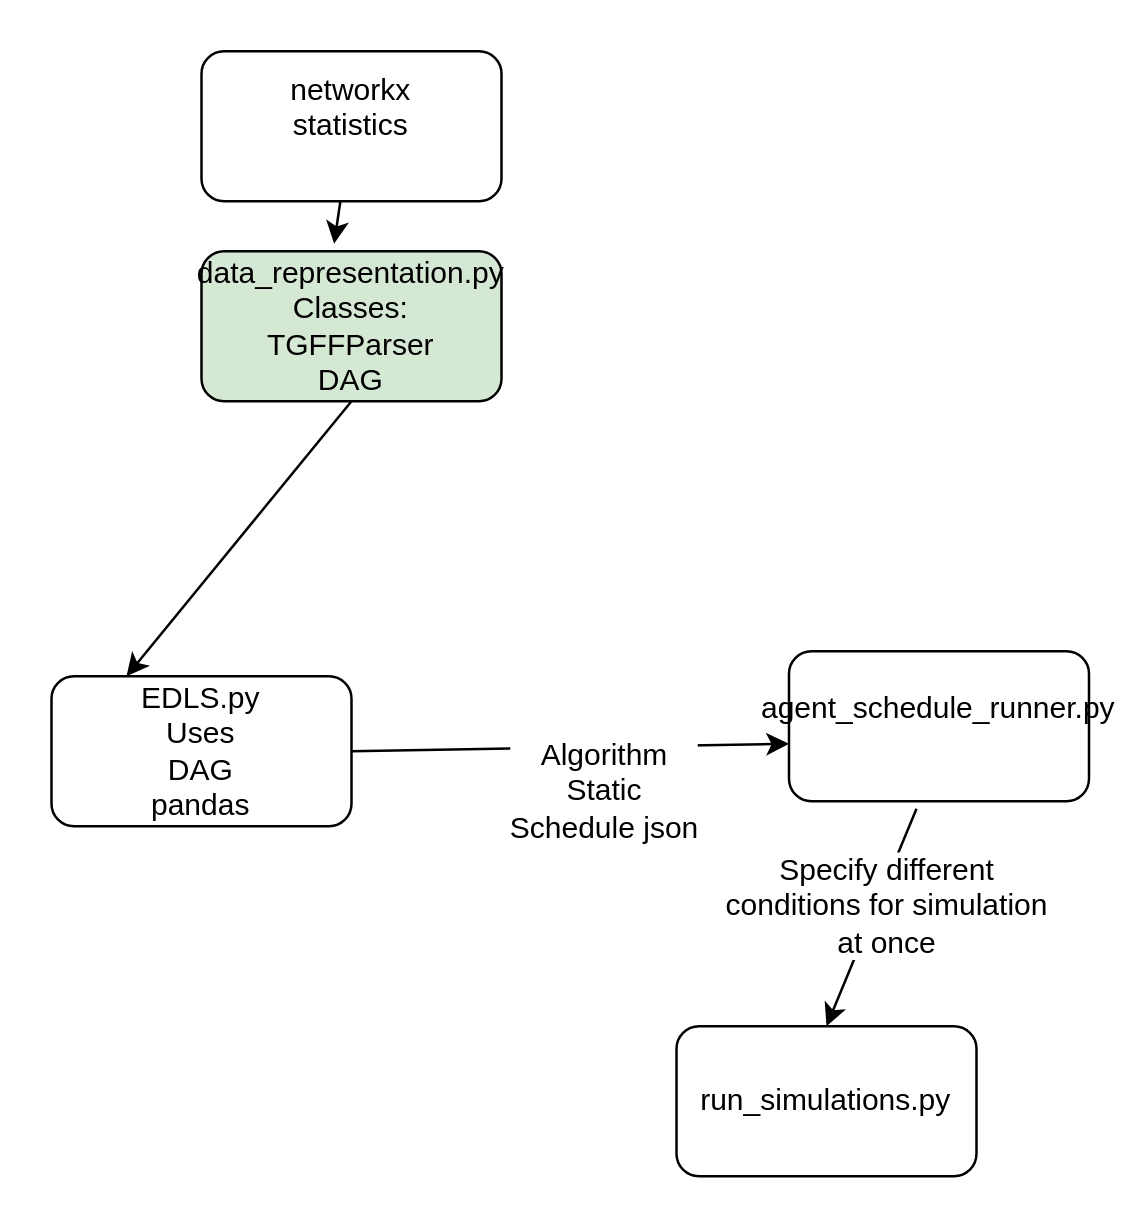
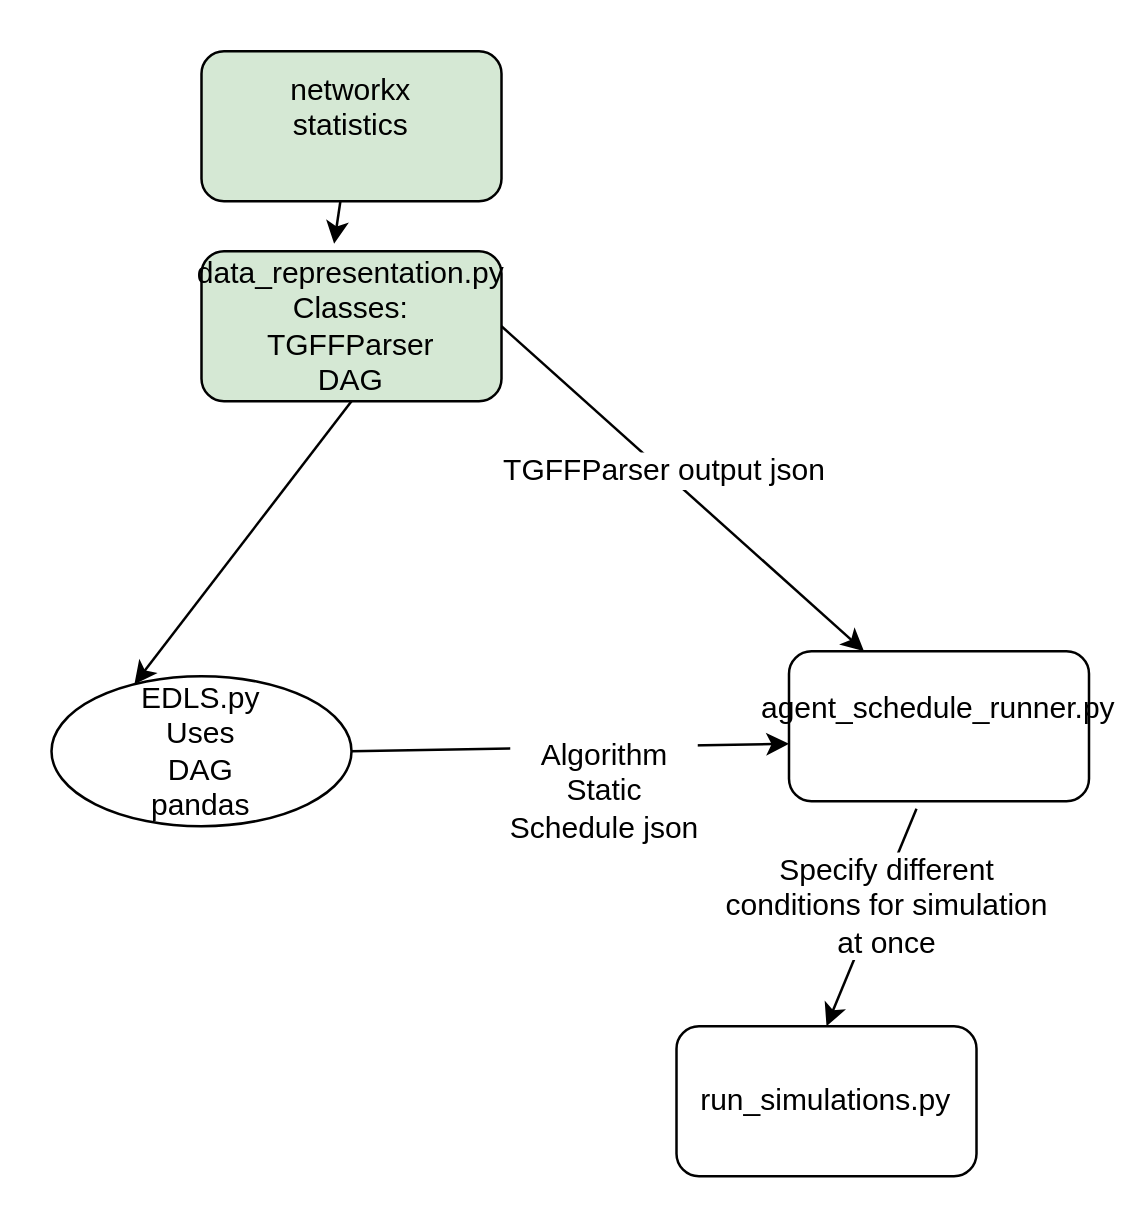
- <mxCell id="3" value="&lt;div&gt;networkx&lt;/div&gt;&lt;div&gt;statistics&lt;/div&gt;&lt;div&gt;&lt;br&gt;&lt;/div&gt;" style="rounded=1;whiteSpace=wrap;html=1;" vertex="1" parent="1"><mxGeometry x="80" width="120" height="60" as="geometry" y="20" /></mxCell>
+ <mxCell id="3" value="&lt;div&gt;networkx&lt;/div&gt;&lt;div&gt;statistics&lt;/div&gt;&lt;div&gt;&lt;br&gt;&lt;/div&gt;" style="rounded=1;whiteSpace=wrap;html=1;fillColor=#d5e8d4;" vertex="1" parent="1"><mxGeometry x="80" width="120" height="60" as="geometry" y="20" /></mxCell>
+ <mxCell id="8" value="" style="endArrow=classic;html=1;exitX=1;exitY=0.5;exitDx=0;exitDy=0;entryX=0.25;entryY=0;entryDx=0;entryDy=0;" edge="1" parent="1" source="2" target="7"><mxGeometry width="50" height="50" relative="1" as="geometry"><mxPoint x="80" y="330" as="sourcePoint" /><mxPoint x="130" y="280" as="targetPoint" /></mxGeometry></mxCell>
+ <mxCell id="9" value="&lt;div&gt;TGFFParser output json&lt;/div&gt;" style="text;html=1;resizable=0;points=[];align=center;verticalAlign=middle;labelBackgroundColor=#ffffff;" vertex="1" connectable="0" parent="8"><mxGeometry x="-0.115" relative="1" as="geometry"><mxPoint as="offset" /></mxGeometry></mxCell>
- <mxCell id="5" value="&lt;div&gt;EDLS.py&lt;/div&gt;&lt;div&gt;Uses&lt;/div&gt;&lt;div&gt;DAG&lt;/div&gt;&lt;div&gt;pandas&lt;br&gt;&lt;/div&gt;" style="rounded=1;whiteSpace=wrap;html=1;" vertex="1" parent="1"><mxGeometry x="20" y="270" width="120" height="60" as="geometry" /></mxCell>
+ <mxCell id="5" value="&lt;div&gt;EDLS.py&lt;/div&gt;&lt;div&gt;Uses&lt;/div&gt;&lt;div&gt;DAG&lt;/div&gt;&lt;div&gt;pandas&lt;br&gt;&lt;/div&gt;" style="ellipse;whiteSpace=wrap;html=1;" vertex="1" parent="1"><mxGeometry x="20" y="270" width="120" height="60" as="geometry" /></mxCell>
